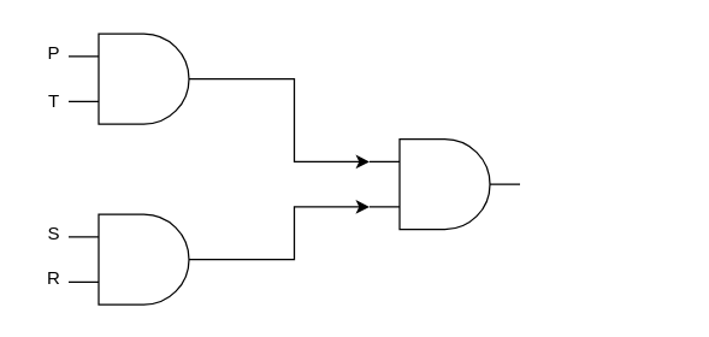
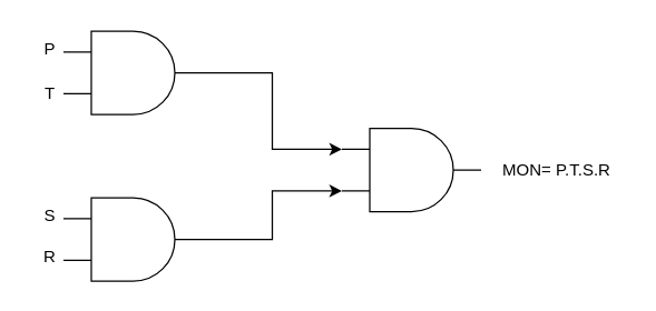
+ <mxCell id="11" value="MON= P.T.S.R" style="text;html=1;align=center;verticalAlign=middle;resizable=0;points=[];autosize=1;strokeColor=none;fillColor=none;" vertex="1" parent="1"><mxGeometry x="349" y="107" width="100" height="30" as="geometry" /></mxCell>
